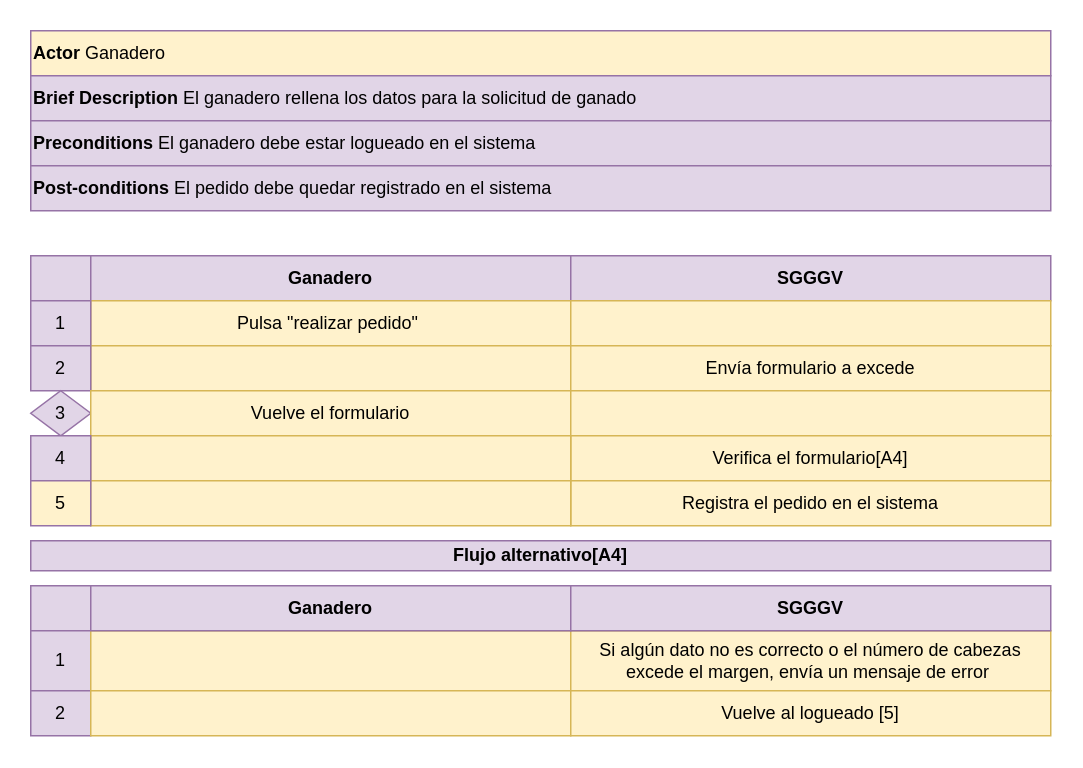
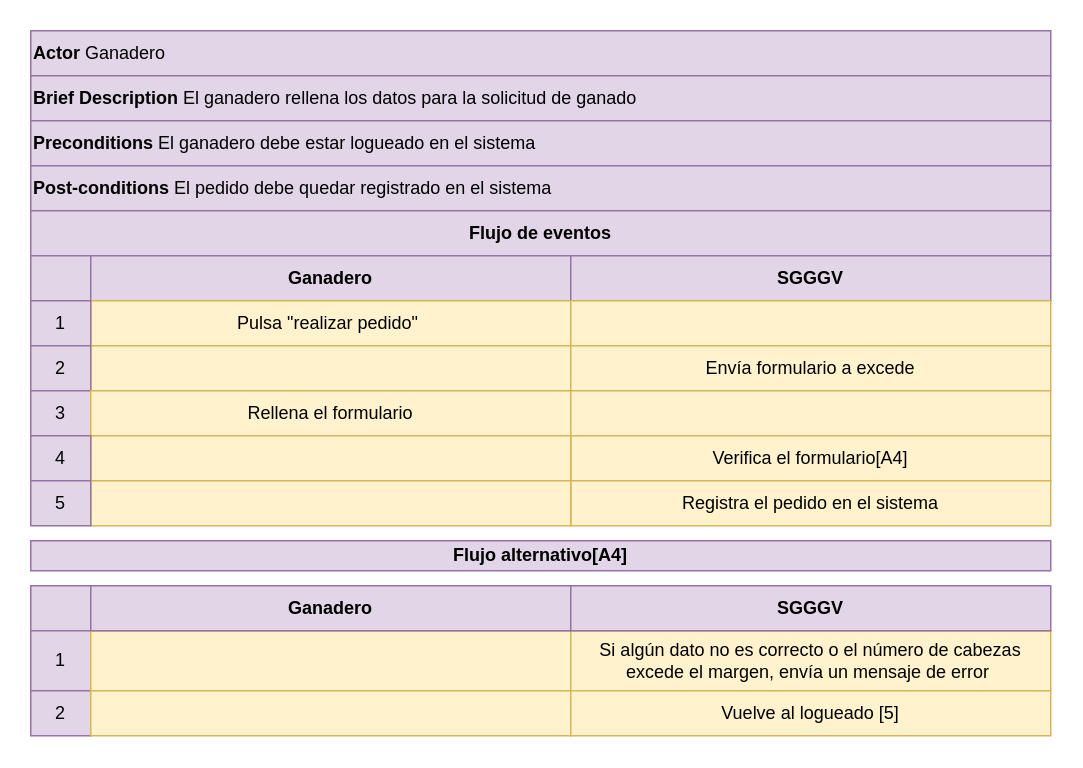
- <mxCell id="2" value="&lt;b&gt;Actor &lt;/b&gt;Ganadero" style="rounded=0;whiteSpace=wrap;html=1;align=left;fillColor=#fff2cc;strokeColor=#9673a6;" vertex="1" parent="1"><mxGeometry x="20" y="20" width="680" height="30" as="geometry" /></mxCell>
+ <mxCell id="2" value="&lt;b&gt;Actor &lt;/b&gt;Ganadero" style="rounded=0;whiteSpace=wrap;html=1;align=left;fillColor=#e1d5e7;strokeColor=#9673a6;" vertex="1" parent="1"><mxGeometry x="20" y="20" width="680" height="30" as="geometry" /></mxCell>
+ <mxCell id="6" value="&lt;b&gt;Flujo de eventos&lt;/b&gt;" style="rounded=0;whiteSpace=wrap;html=1;fillColor=#e1d5e7;strokeColor=#9673a6;" vertex="1" parent="1"><mxGeometry x="20" y="140" width="680" height="30" as="geometry" /></mxCell>
- <mxCell id="16" value="3" style="rhombus;whiteSpace=wrap;html=1;fillColor=#e1d5e7;strokeColor=#9673a6;" vertex="1" parent="1"><mxGeometry x="20" y="260" width="40" height="30" as="geometry" /></mxCell>
+ <mxCell id="16" value="3" style="rounded=0;whiteSpace=wrap;html=1;fillColor=#e1d5e7;strokeColor=#9673a6;" vertex="1" parent="1"><mxGeometry x="20" y="260" width="40" height="30" as="geometry" /></mxCell>
- <mxCell id="17" value="Vuelve el formulario" style="rounded=0;whiteSpace=wrap;html=1;fillColor=#fff2cc;strokeColor=#d6b656;" vertex="1" parent="1"><mxGeometry x="60" y="260" width="320" height="30" as="geometry" /></mxCell>
+ <mxCell id="17" value="Rellena el formulario" style="rounded=0;whiteSpace=wrap;html=1;fillColor=#fff2cc;strokeColor=#d6b656;" vertex="1" parent="1"><mxGeometry x="60" y="260" width="320" height="30" as="geometry" /></mxCell>
- <mxCell id="24" value="5" style="rounded=0;whiteSpace=wrap;html=1;fillColor=#fff2cc;strokeColor=#9673a6;" vertex="1" parent="1"><mxGeometry x="20" y="320" width="40" height="30" as="geometry" /></mxCell>
+ <mxCell id="24" value="5" style="rounded=0;whiteSpace=wrap;html=1;fillColor=#e1d5e7;strokeColor=#9673a6;" vertex="1" parent="1"><mxGeometry x="20" y="320" width="40" height="30" as="geometry" /></mxCell>
